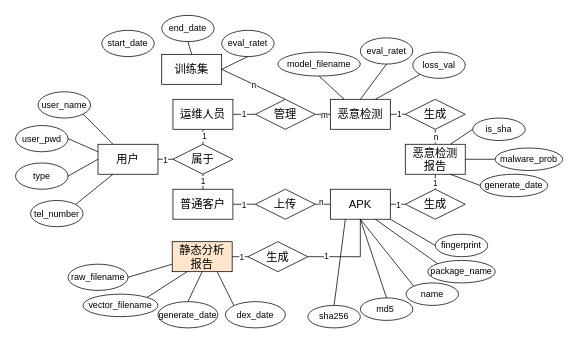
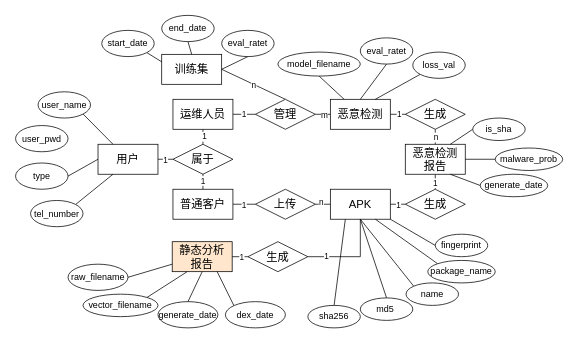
+ <mxCell id="77" style="edgeStyle=none;rounded=0;orthogonalLoop=1;jettySize=auto;html=1;exitX=1;exitY=1;exitDx=0;exitDy=0;entryX=0;entryY=0.25;entryDx=0;entryDy=0;endArrow=none;endFill=0;" edge="1" parent="1" source="78" target="23"><mxGeometry relative="1" as="geometry" /></mxCell>
- <mxCell id="40" style="edgeStyle=none;rounded=0;orthogonalLoop=1;jettySize=auto;html=1;exitX=0;exitY=0.25;exitDx=0;exitDy=0;entryX=1;entryY=0.5;entryDx=0;entryDy=0;endArrow=none;endFill=0;" edge="1" parent="1" source="41" target="48"><mxGeometry relative="1" as="geometry" /></mxCell>
